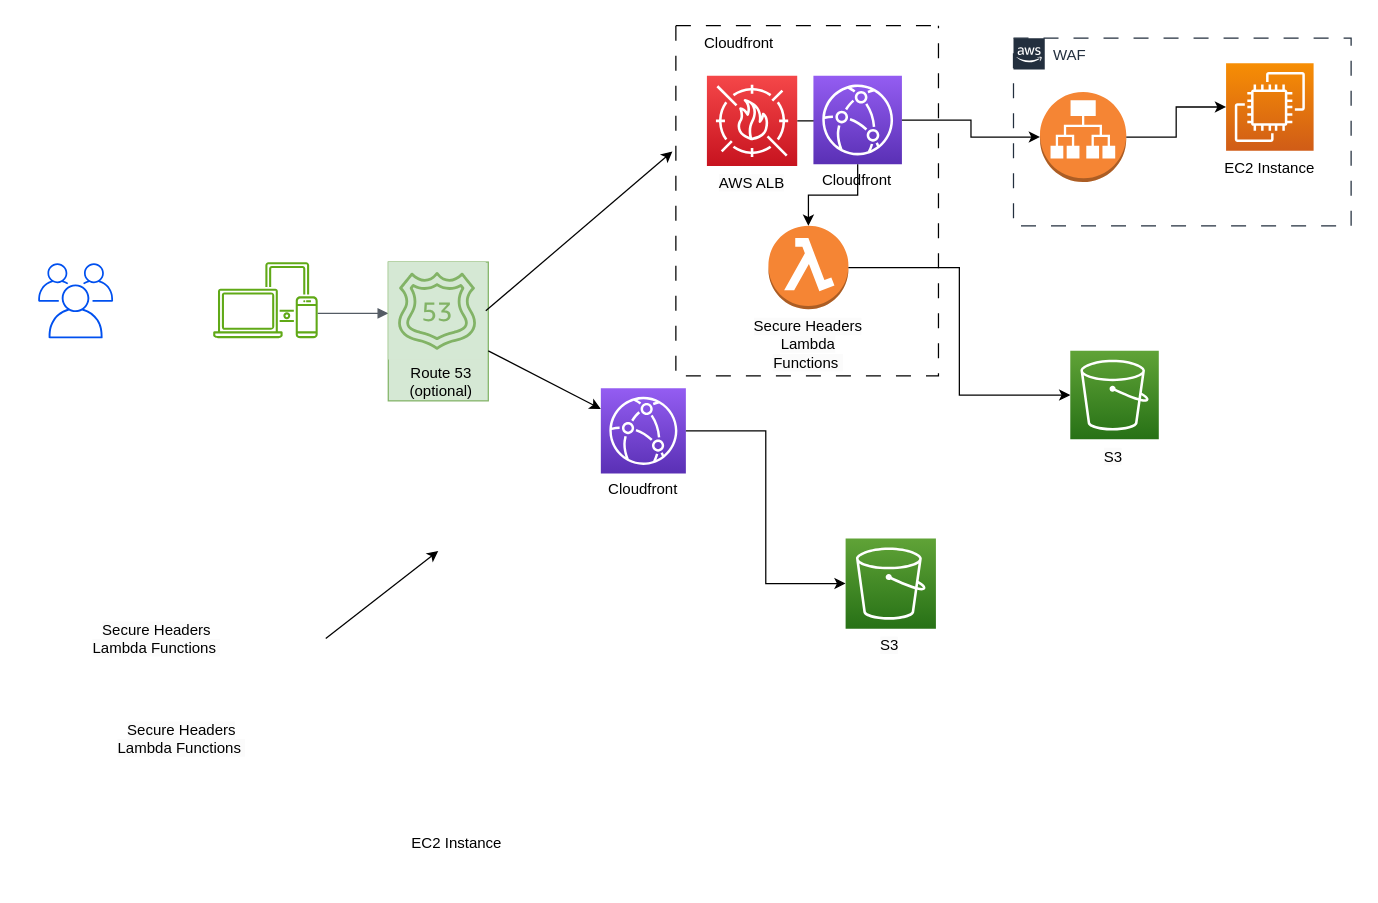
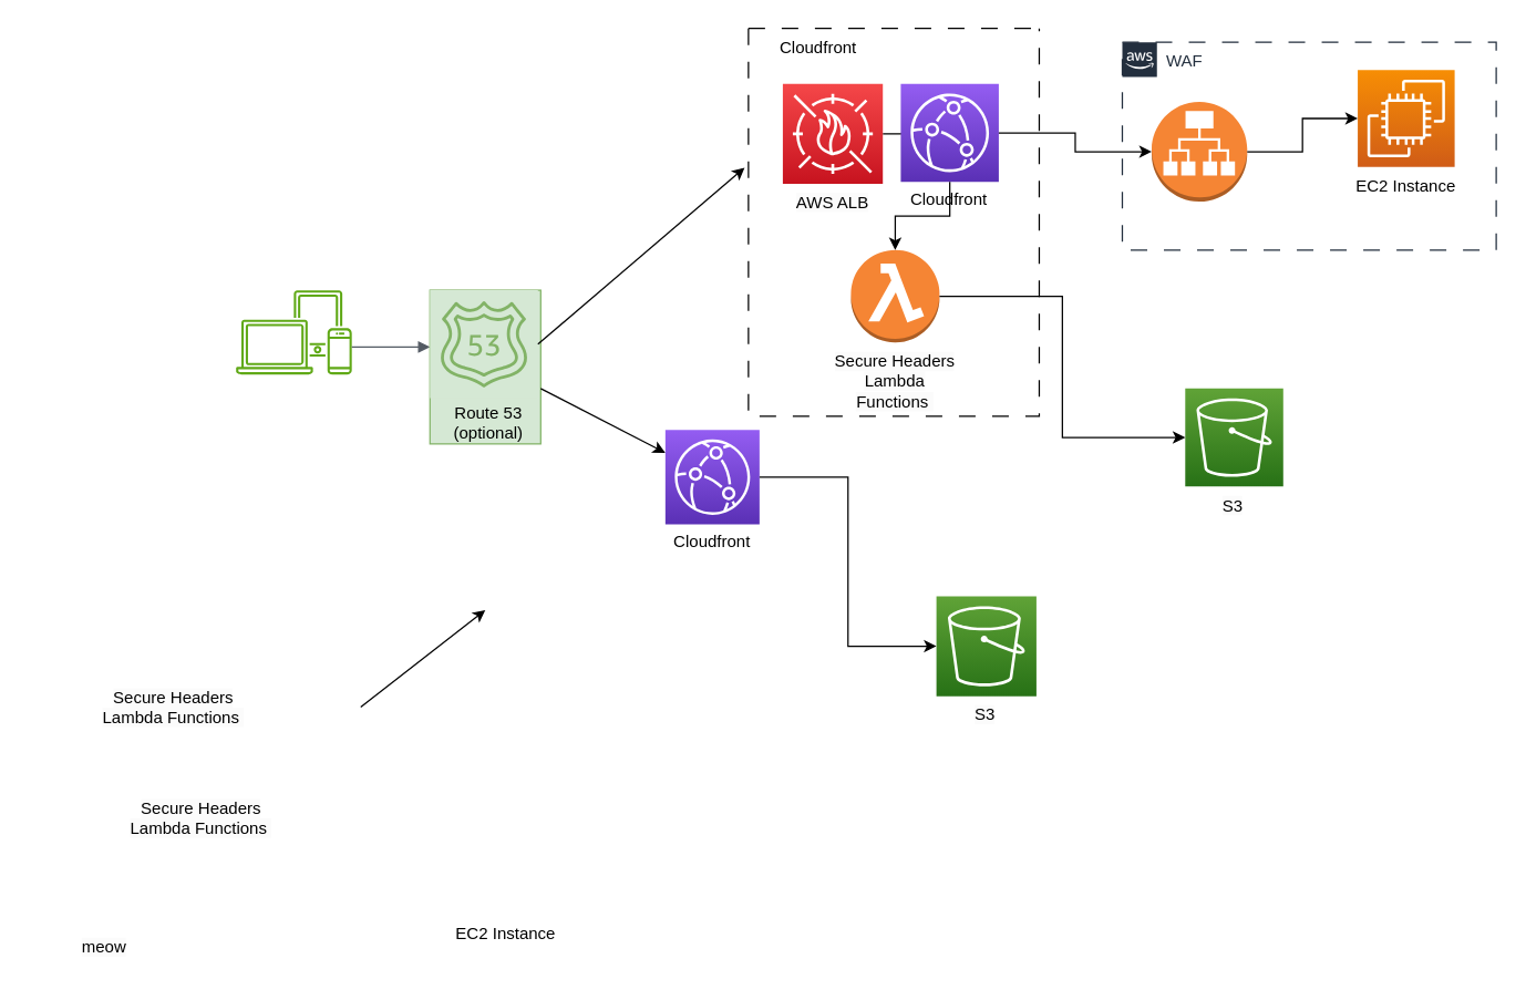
- <mxCell id="2" value="users" style="sketch=0;outlineConnect=0;fontColor=#ffffff;strokeColor=#001DBC;fillColor=#0050ef;dashed=0;verticalLabelPosition=bottom;verticalAlign=top;align=center;html=1;fontSize=12;fontStyle=0;aspect=fixed;shape=mxgraph.aws4.illustration_users;pointerEvents=1" parent="1" vertex="1"><mxGeometry x="30" y="210" width="60" height="60" as="geometry" /></mxCell>
+ <mxCell id="42" value="&lt;span style=&quot;color: rgb(0, 0, 0); font-family: Helvetica; font-size: 12px; font-style: normal; font-variant-ligatures: normal; font-variant-caps: normal; font-weight: 400; letter-spacing: normal; orphans: 2; text-indent: 0px; text-transform: none; widows: 2; word-spacing: 0px; -webkit-text-stroke-width: 0px; background-color: rgb(251, 251, 251); text-decoration-thickness: initial; text-decoration-style: initial; text-decoration-color: initial; float: none; display: inline !important;&quot;&gt;meow&lt;/span&gt;" style="text;whiteSpace=wrap;html=1;align=center;" parent="1" vertex="1"><mxGeometry x="20" y="670" width="110" height="30" as="geometry" /></mxCell>
